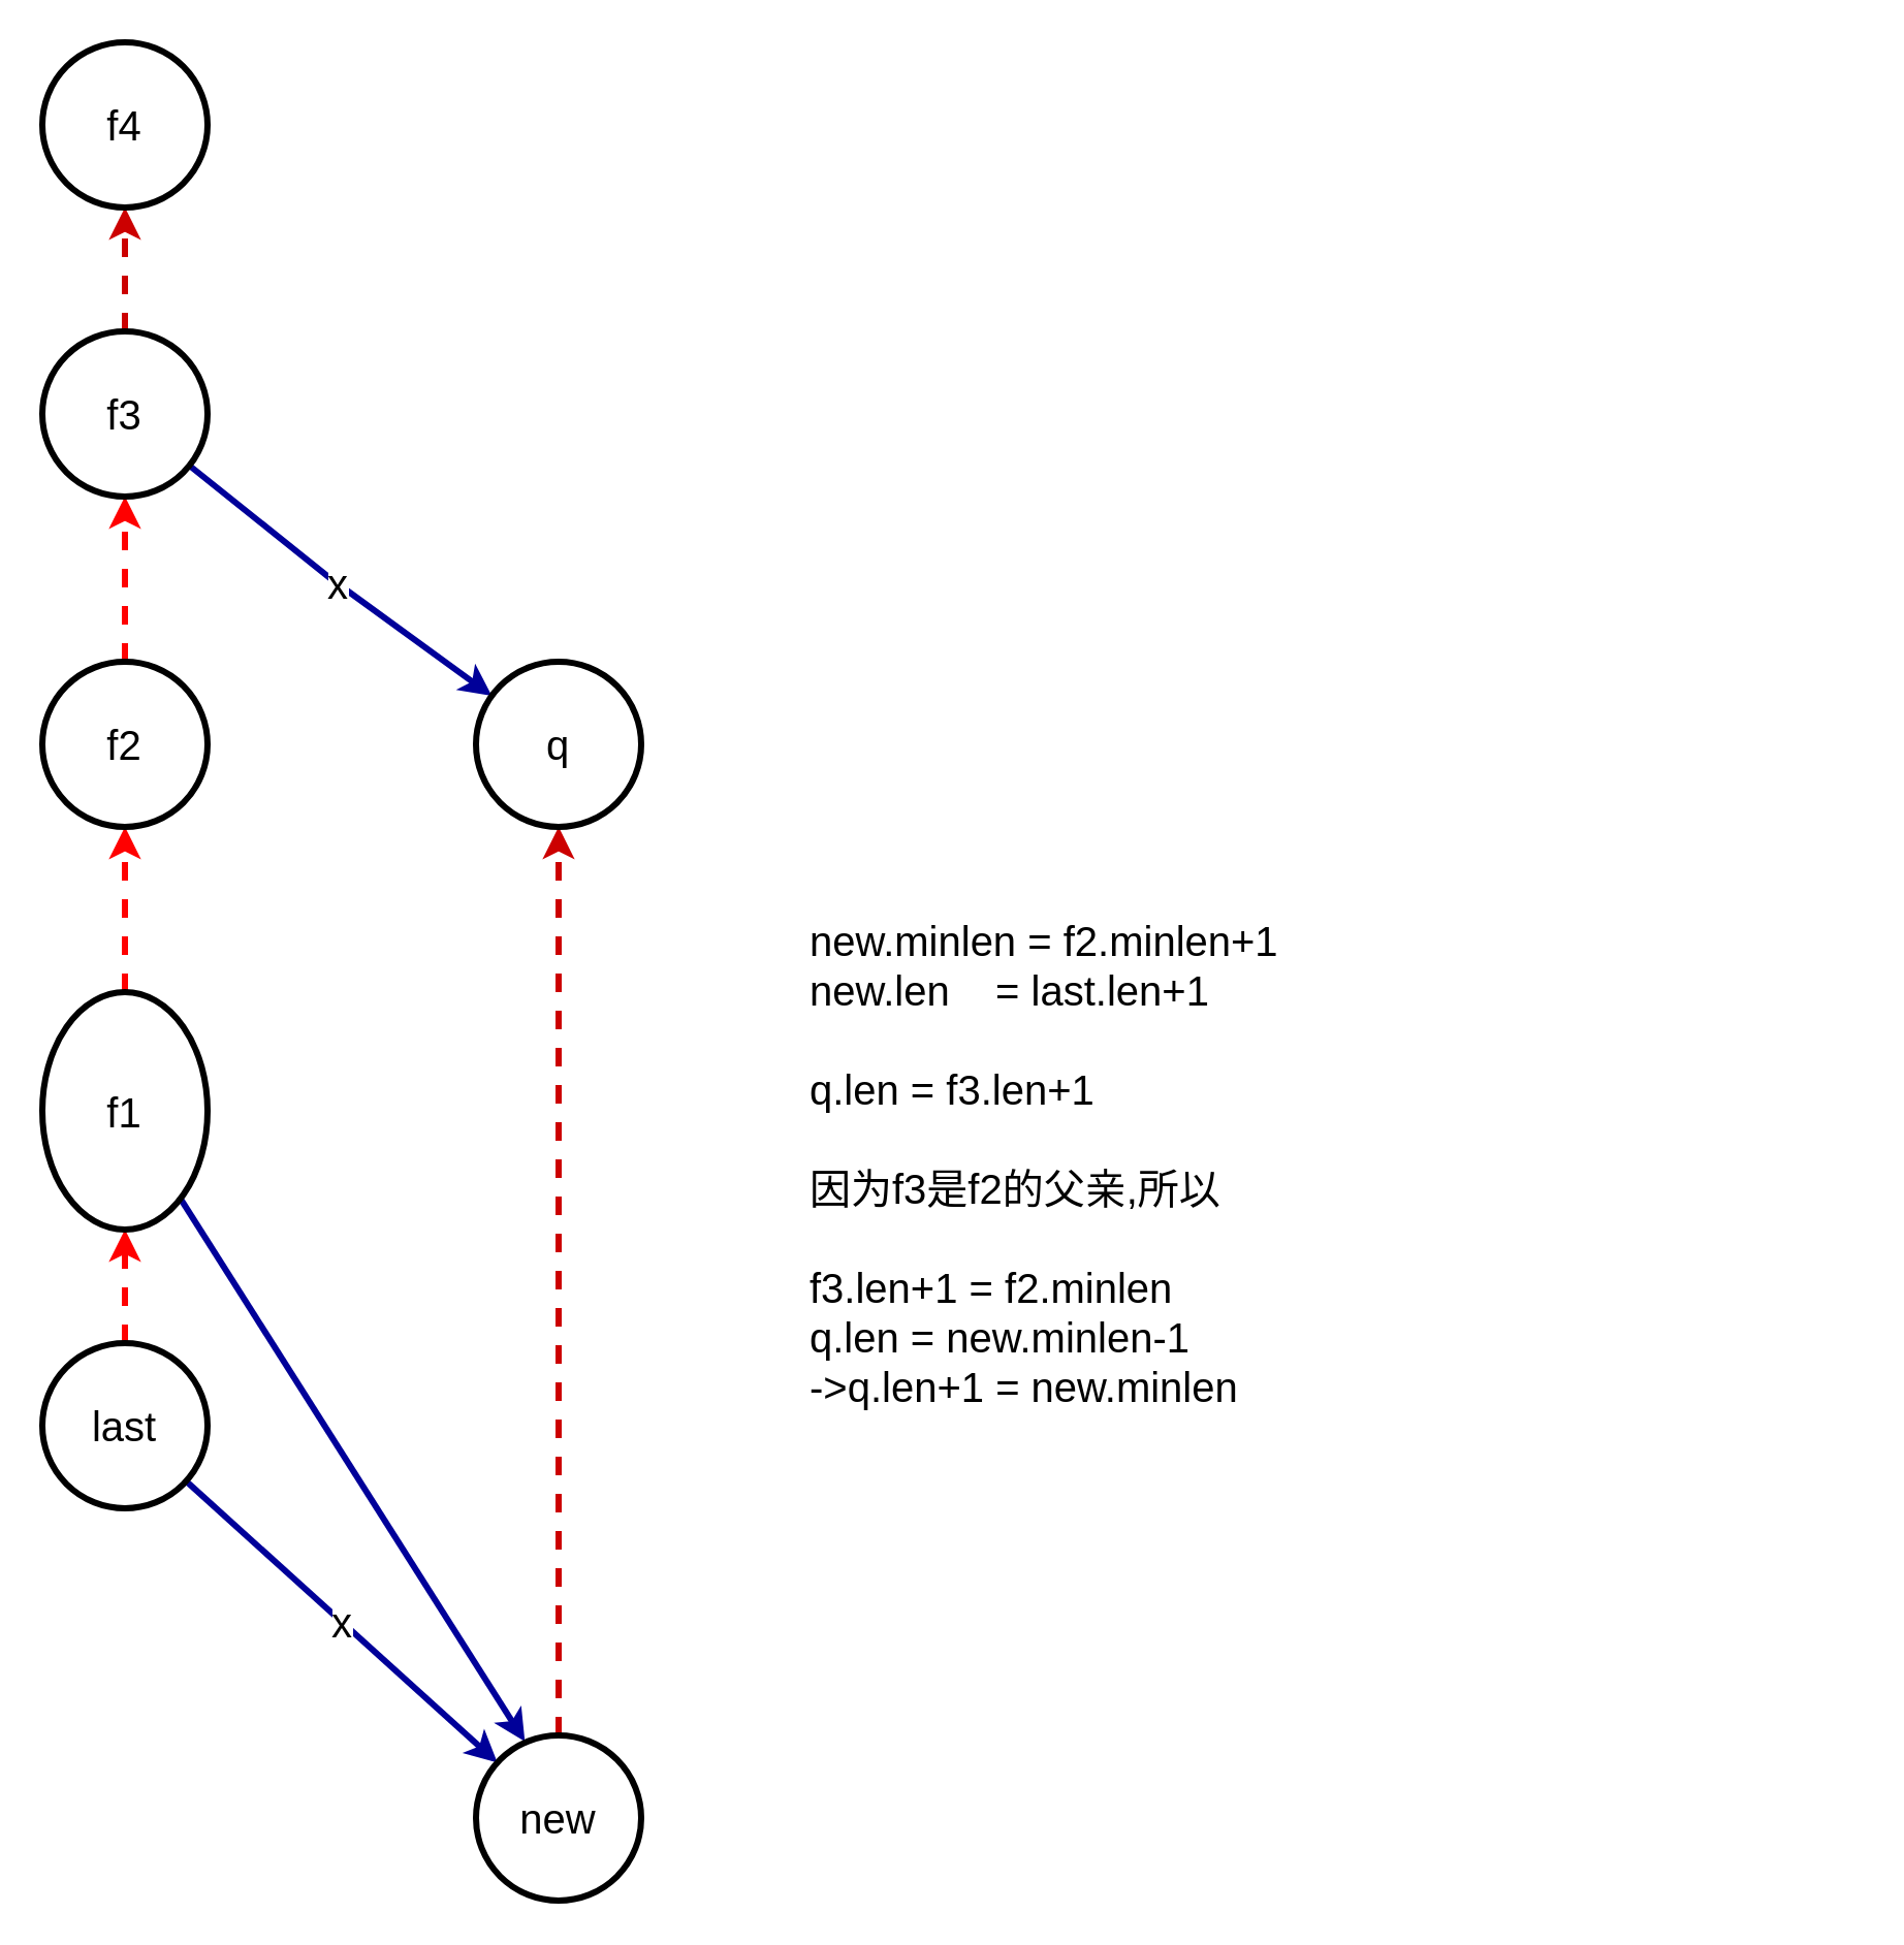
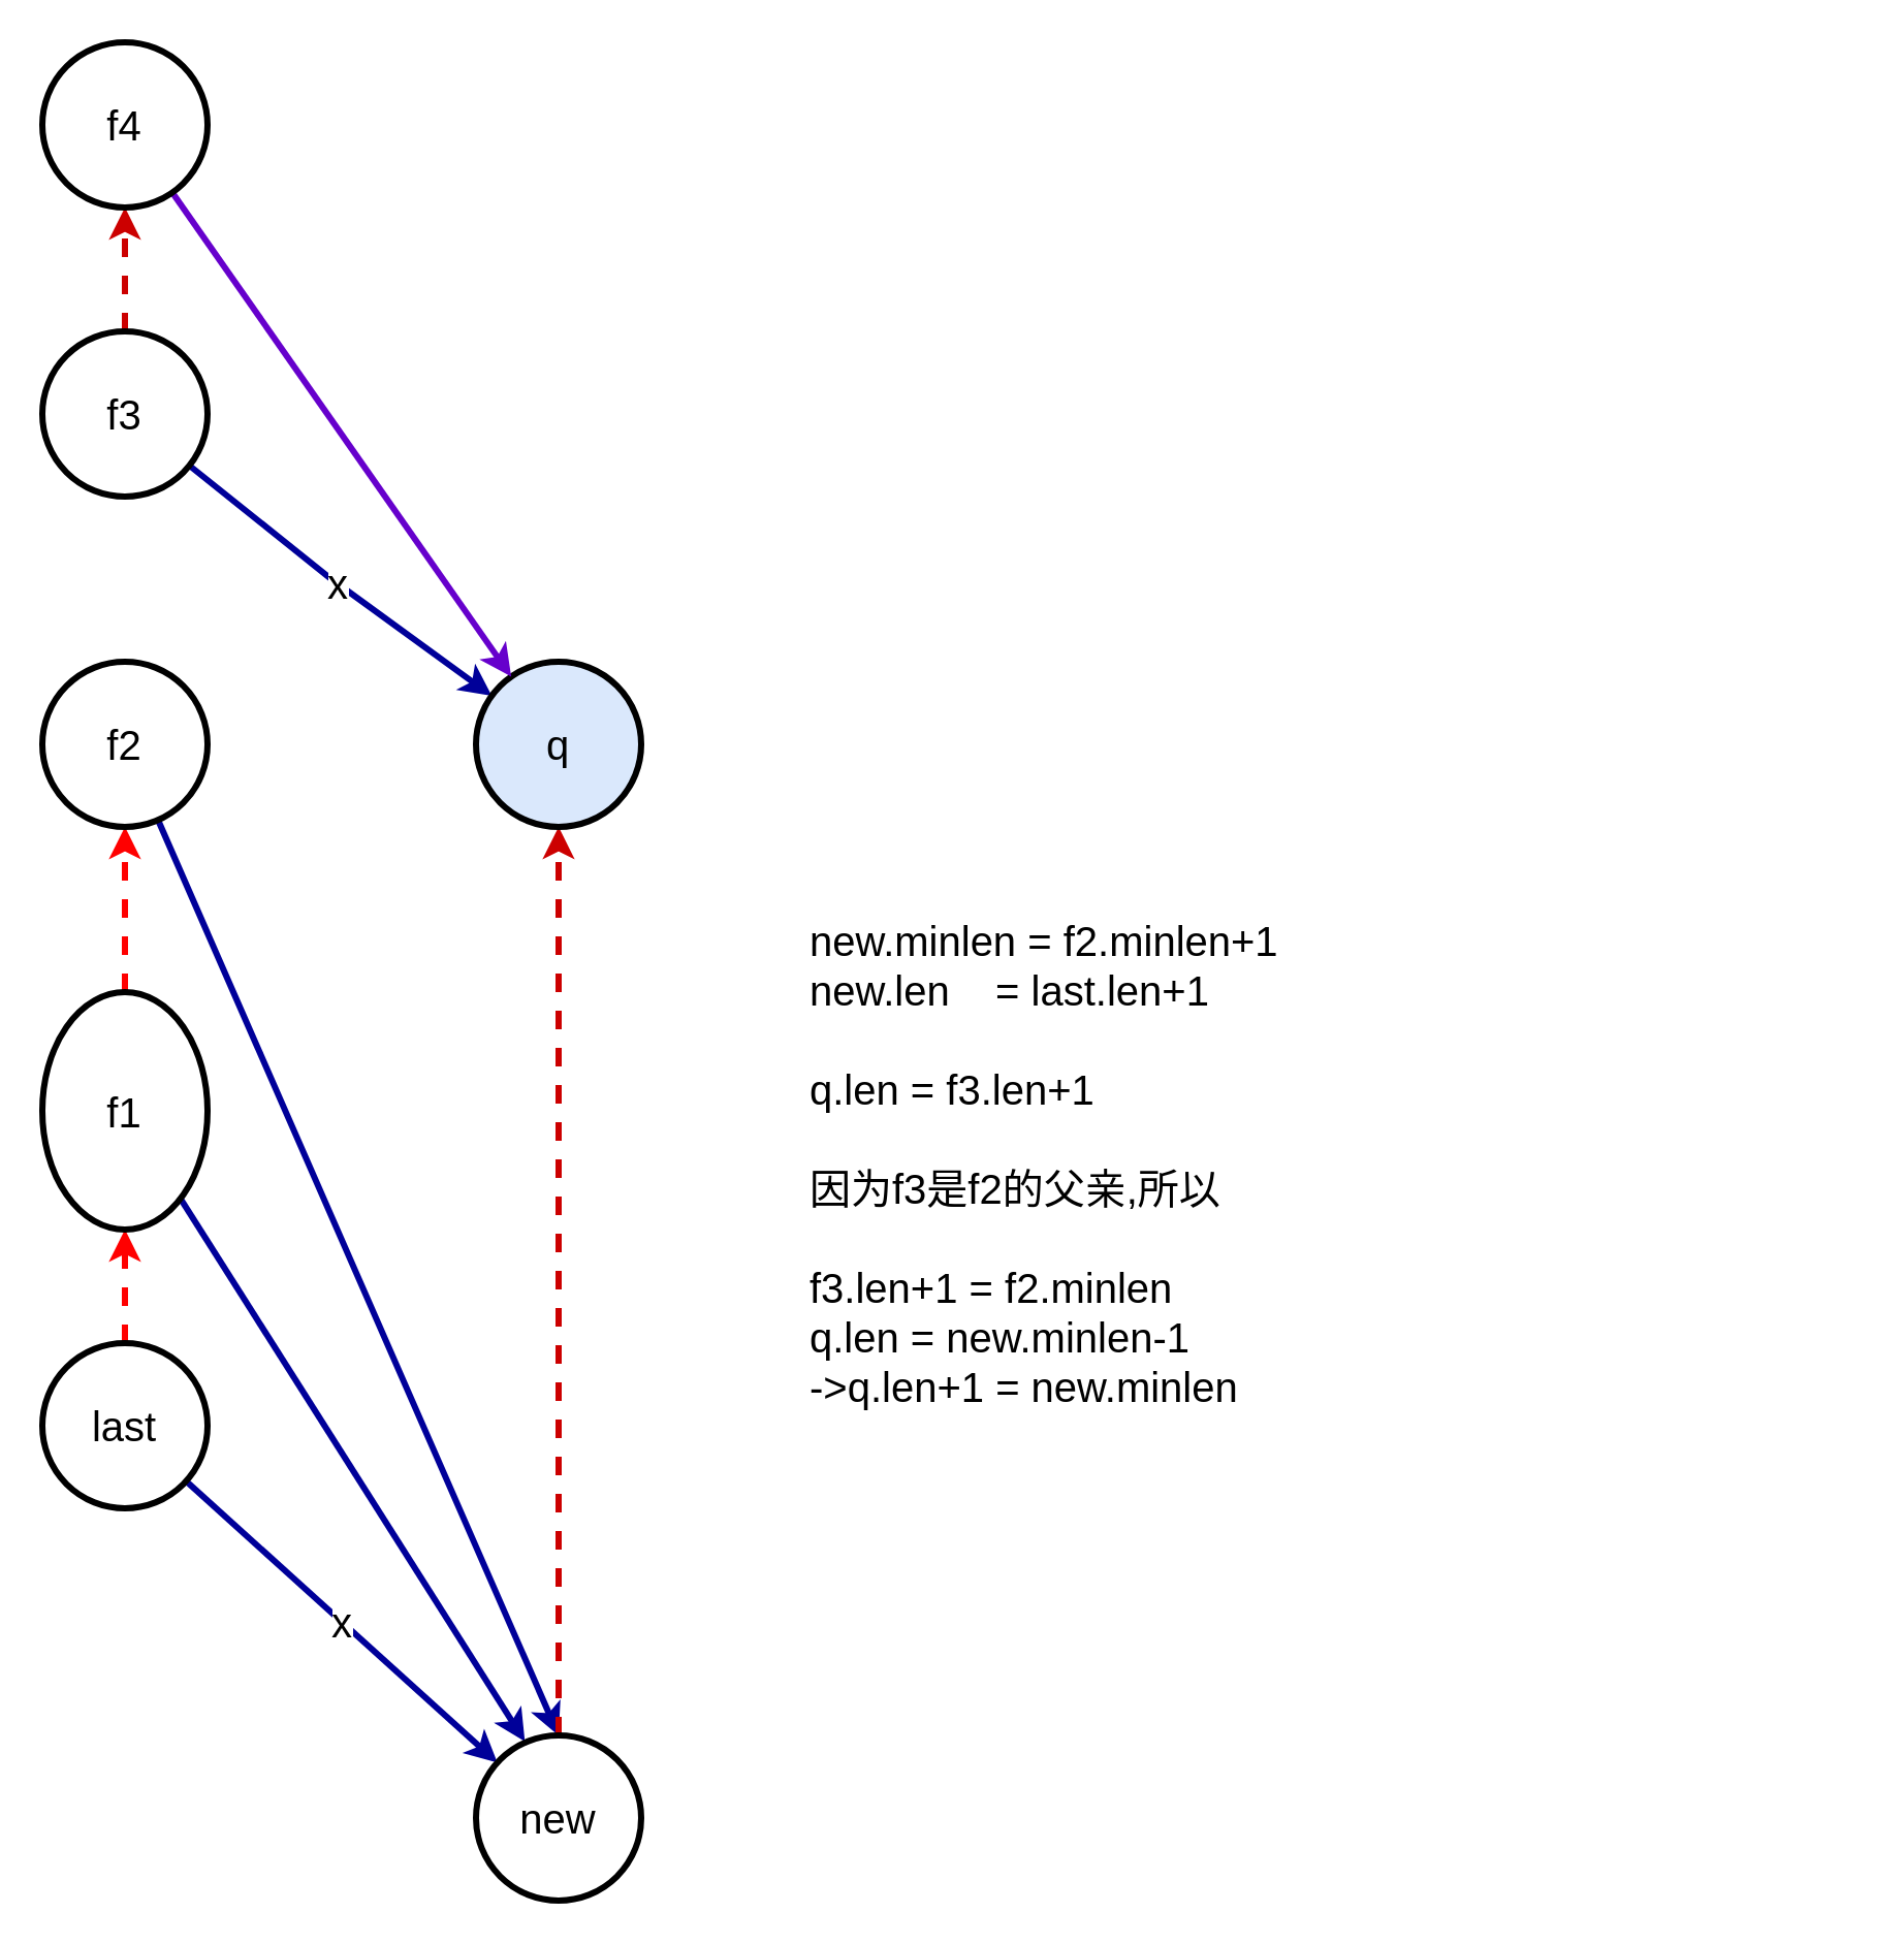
+ <mxCell id="18" style="edgeStyle=none;rounded=0;orthogonalLoop=1;jettySize=auto;html=1;fontSize=20;strokeColor=#6600CC;strokeWidth=3;" edge="1" parent="1" source="19" target="16"><mxGeometry relative="1" as="geometry" /></mxCell>
- <mxCell id="8" value="" style="edgeStyle=none;rounded=0;orthogonalLoop=1;jettySize=auto;html=1;dashed=1;fontSize=20;strokeColor=#FF0000;strokeWidth=3;" edge="1" parent="1" source="10" target="13"><mxGeometry relative="1" as="geometry" /></mxCell>
- <mxCell id="16" value="q" style="ellipse;whiteSpace=wrap;html=1;aspect=fixed;fontSize=20;strokeWidth=3;" vertex="1" parent="1"><mxGeometry x="230" y="320" width="80" height="80" as="geometry" /></mxCell>
+ <mxCell id="16" value="q" style="ellipse;whiteSpace=wrap;html=1;aspect=fixed;fontSize=20;strokeWidth=3;fillColor=#dae8fc;" vertex="1" parent="1"><mxGeometry x="230" y="320" width="80" height="80" as="geometry" /></mxCell>
+ <mxCell id="9" style="edgeStyle=none;rounded=0;orthogonalLoop=1;jettySize=auto;html=1;fontSize=20;strokeColor=#000099;strokeWidth=3;entryX=0.5;entryY=0;entryDx=0;entryDy=0;" edge="1" parent="1" source="10" target="15"><mxGeometry relative="1" as="geometry"><mxPoint x="310" y="720" as="targetPoint" /></mxGeometry></mxCell>
